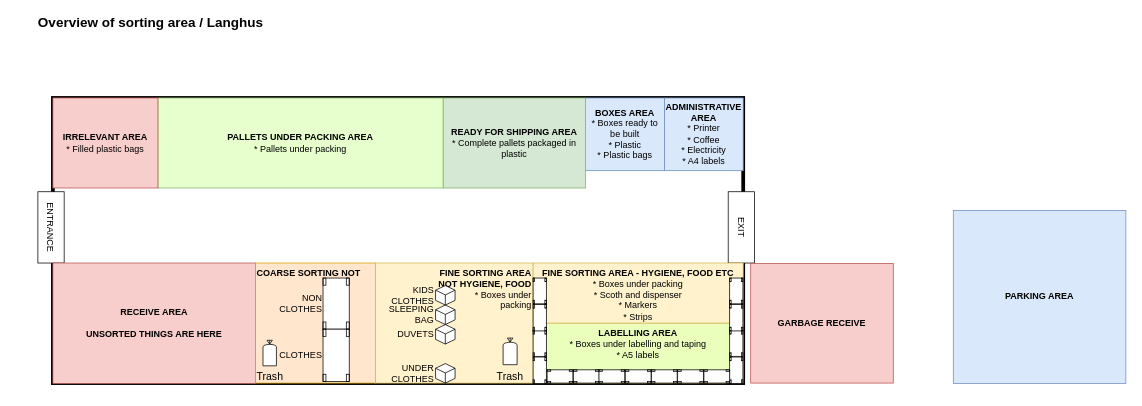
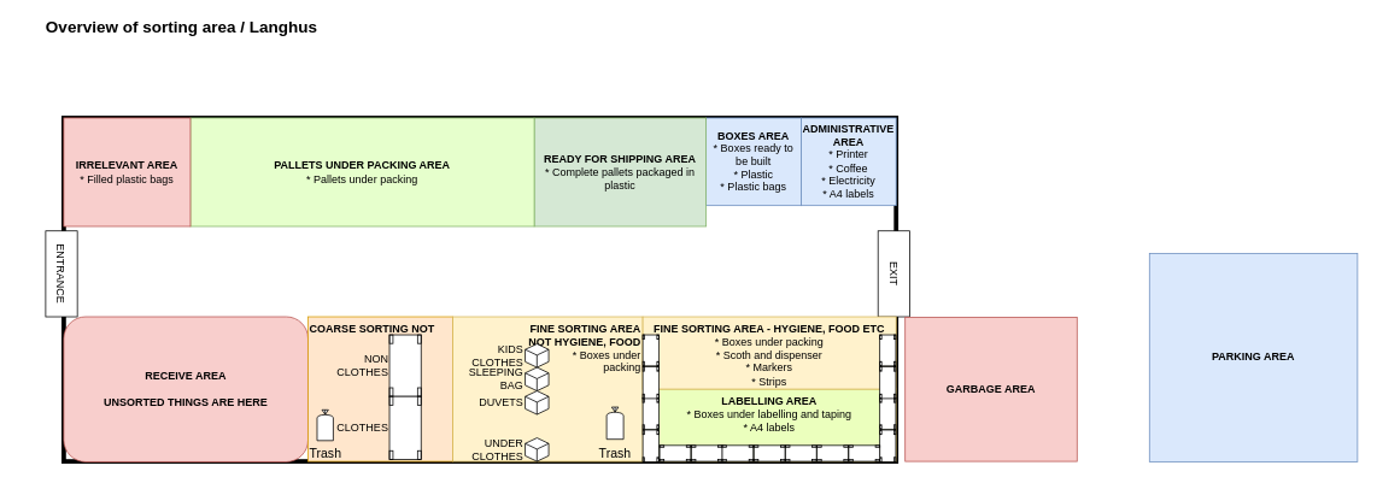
- <mxCell id="4" value="RECEIVE AREA&lt;br&gt;&lt;br&gt;UNSORTED THINGS ARE HERE" style="rounded=0;whiteSpace=wrap;html=1;fillColor=#f8cecc;strokeColor=#b85450;fontStyle=1" vertex="1" parent="1"><mxGeometry x="70" y="350" width="270" height="160.5" as="geometry" /></mxCell>
+ <mxCell id="4" value="RECEIVE AREA&lt;br&gt;&lt;br&gt;UNSORTED THINGS ARE HERE" style="whiteSpace=wrap;html=1;fillColor=#f8cecc;strokeColor=#b85450;fontStyle=1;rounded=1;" vertex="1" parent="1"><mxGeometry x="70" y="350" width="270" height="160.5" as="geometry" /></mxCell>
- <mxCell id="16" value="GARBAGE RECEIVE" style="rounded=0;whiteSpace=wrap;html=1;fillColor=#f8cecc;strokeColor=#b85450;fontStyle=1" vertex="1" parent="1"><mxGeometry x="1000" y="350.5" width="190" height="159.5" as="geometry" /></mxCell>
+ <mxCell id="16" value="GARBAGE AREA" style="rounded=0;whiteSpace=wrap;html=1;fillColor=#f8cecc;strokeColor=#b85450;fontStyle=1" vertex="1" parent="1"><mxGeometry x="1000" y="350.5" width="190" height="159.5" as="geometry" /></mxCell>
- <mxCell id="5" value="LABELLING AREA&lt;br&gt;&lt;div&gt;&lt;span style=&quot;font-weight: normal&quot;&gt;* Boxes under labelling and taping&lt;/span&gt;&lt;/div&gt;&lt;div&gt;&lt;span style=&quot;font-weight: normal&quot;&gt;* A5 labels&lt;br&gt;&lt;/span&gt;&lt;/div&gt;" style="rounded=0;whiteSpace=wrap;html=1;fillColor=#EBFFBD;strokeColor=#d6b656;fontStyle=1;verticalAlign=top;" vertex="1" parent="1"><mxGeometry x="710" y="430" width="280" height="80" as="geometry" /></mxCell>
+ <mxCell id="5" value="LABELLING AREA&lt;br&gt;&lt;div&gt;&lt;span style=&quot;font-weight: normal&quot;&gt;* Boxes under labelling and taping&lt;/span&gt;&lt;/div&gt;&lt;div&gt;&lt;span style=&quot;font-weight: normal&quot;&gt;* A4 labels&lt;br&gt;&lt;/span&gt;&lt;/div&gt;" style="rounded=0;whiteSpace=wrap;html=1;fillColor=#EBFFBD;strokeColor=#d6b656;fontStyle=1;verticalAlign=top;" vertex="1" parent="1"><mxGeometry x="710" y="430" width="280" height="80" as="geometry" /></mxCell>
